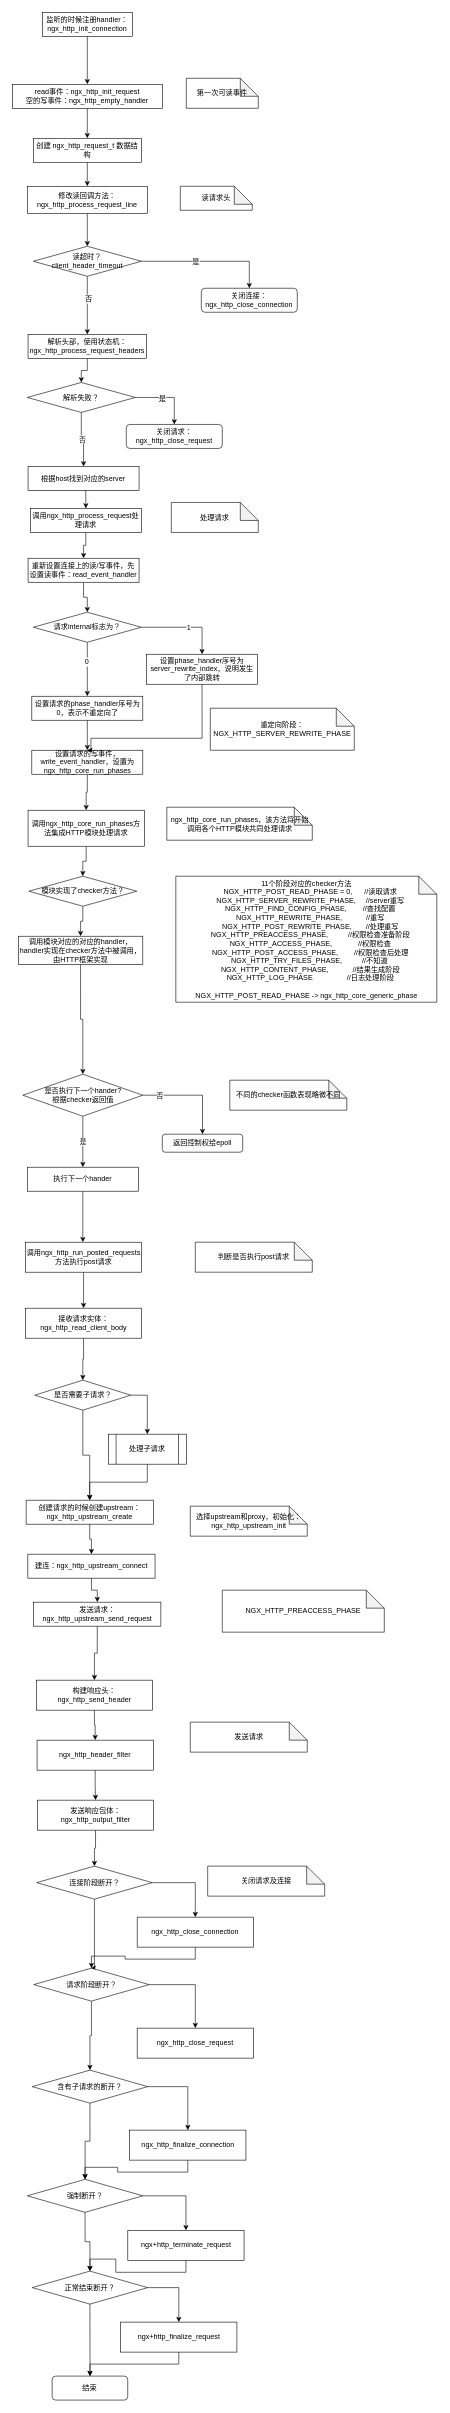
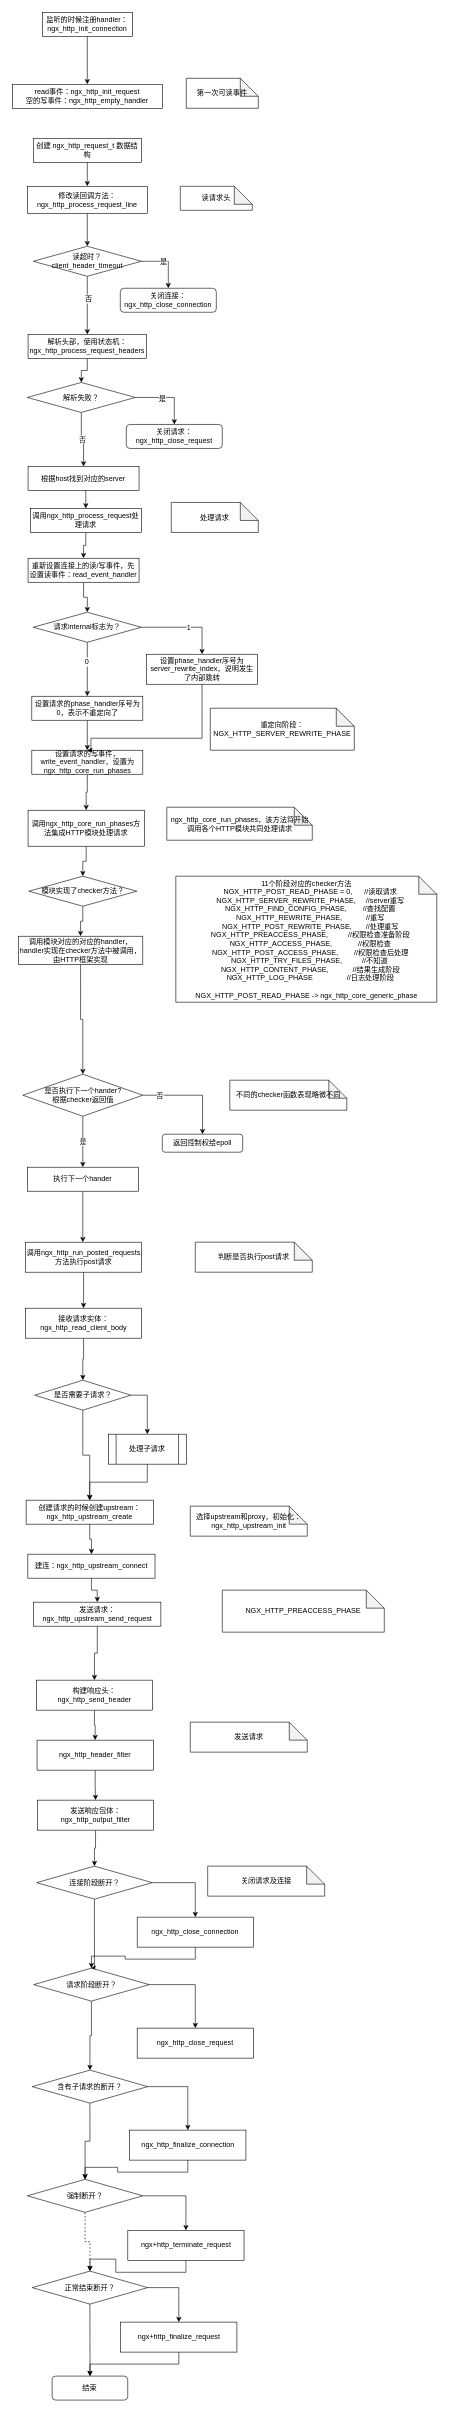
- <mxCell id="6" style="edgeStyle=orthogonalEdgeStyle;rounded=0;orthogonalLoop=1;jettySize=auto;html=1;exitX=0.5;exitY=1;exitDx=0;exitDy=0;" edge="1" parent="1" source="7" target="28"><mxGeometry relative="1" as="geometry" /></mxCell>
- <mxCell id="29" value="&lt;span style=&quot;white-space: normal&quot;&gt;关闭连接：ngx_http_close_connection&lt;/span&gt;" style="rounded=1;whiteSpace=wrap;html=1;" vertex="1" parent="1"><mxGeometry x="335" y="480" width="160" height="40" as="geometry" /></mxCell>
+ <mxCell id="29" value="&lt;span style=&quot;white-space: normal&quot;&gt;关闭连接：ngx_http_close_connection&lt;/span&gt;" style="rounded=1;whiteSpace=wrap;html=1;" vertex="1" parent="1"><mxGeometry x="200" y="480" width="160" height="40" as="geometry" /></mxCell>
- <mxCell id="95" style="edgeStyle=orthogonalEdgeStyle;rounded=0;orthogonalLoop=1;jettySize=auto;html=1;exitX=0.5;exitY=1;exitDx=0;exitDy=0;" edge="1" parent="1" source="97" target="102"><mxGeometry relative="1" as="geometry" /></mxCell>
+ <mxCell id="95" style="edgeStyle=orthogonalEdgeStyle;rounded=0;orthogonalLoop=1;jettySize=auto;html=1;exitX=0.5;exitY=1;exitDx=0;exitDy=0;dashed=1;" edge="1" parent="1" source="97" target="102"><mxGeometry relative="1" as="geometry" /></mxCell>
